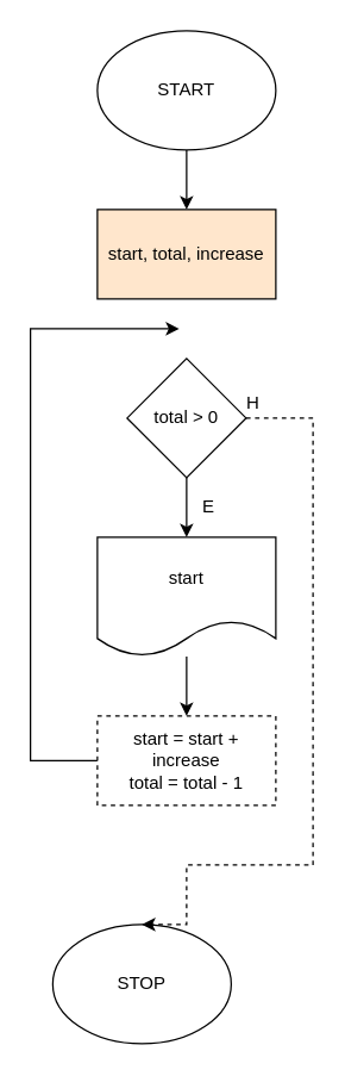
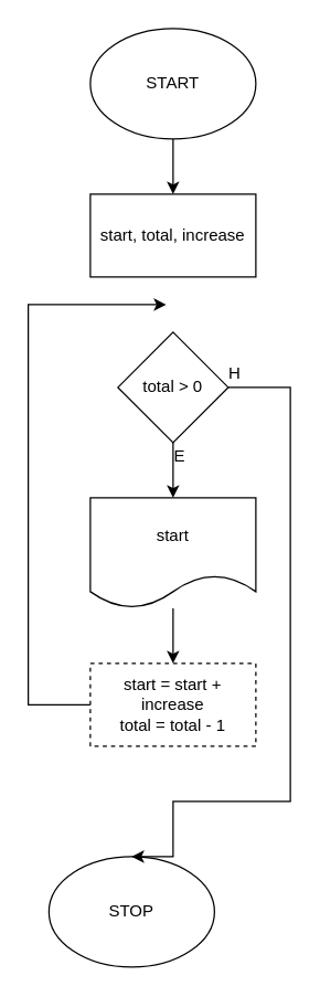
- <mxCell id="5" value="start, total, increase" style="rounded=0;whiteSpace=wrap;html=1;fillColor=#ffe6cc;" vertex="1" parent="1"><mxGeometry x="65" y="140" width="120" height="60" as="geometry" /></mxCell>
+ <mxCell id="5" value="start, total, increase" style="rounded=0;whiteSpace=wrap;html=1;" vertex="1" parent="1"><mxGeometry x="65" y="140" width="120" height="60" as="geometry" /></mxCell>
- <mxCell id="13" value="E" style="text;html=1;strokeColor=none;fillColor=none;align=center;verticalAlign=middle;whiteSpace=wrap;rounded=0;" vertex="1" parent="1"><mxGeometry x="120" y="330" width="40" height="20" as="geometry" /></mxCell>
+ <mxCell id="13" value="E" style="text;html=1;strokeColor=none;fillColor=none;align=center;verticalAlign=middle;whiteSpace=wrap;rounded=0;" vertex="1" parent="1"><mxGeometry x="110" y="320" width="40" height="20" as="geometry" /></mxCell>
- <mxCell id="7" style="edgeStyle=orthogonalEdgeStyle;rounded=0;orthogonalLoop=1;jettySize=auto;html=1;entryX=0.5;entryY=0;entryDx=0;entryDy=0;dashed=1;" edge="1" parent="1" source="8" target="4"><mxGeometry relative="1" as="geometry"><mxPoint x="200" y="590" as="targetPoint" /><Array as="points"><mxPoint x="210" y="280" /><mxPoint x="210" y="580" /><mxPoint x="125" y="580" /></Array></mxGeometry></mxCell>
+ <mxCell id="7" style="edgeStyle=orthogonalEdgeStyle;rounded=0;orthogonalLoop=1;jettySize=auto;html=1;entryX=0.5;entryY=0;entryDx=0;entryDy=0;" edge="1" parent="1" source="8" target="4"><mxGeometry relative="1" as="geometry"><mxPoint x="200" y="590" as="targetPoint" /><Array as="points"><mxPoint x="210" y="280" /><mxPoint x="210" y="580" /><mxPoint x="125" y="580" /></Array></mxGeometry></mxCell>
